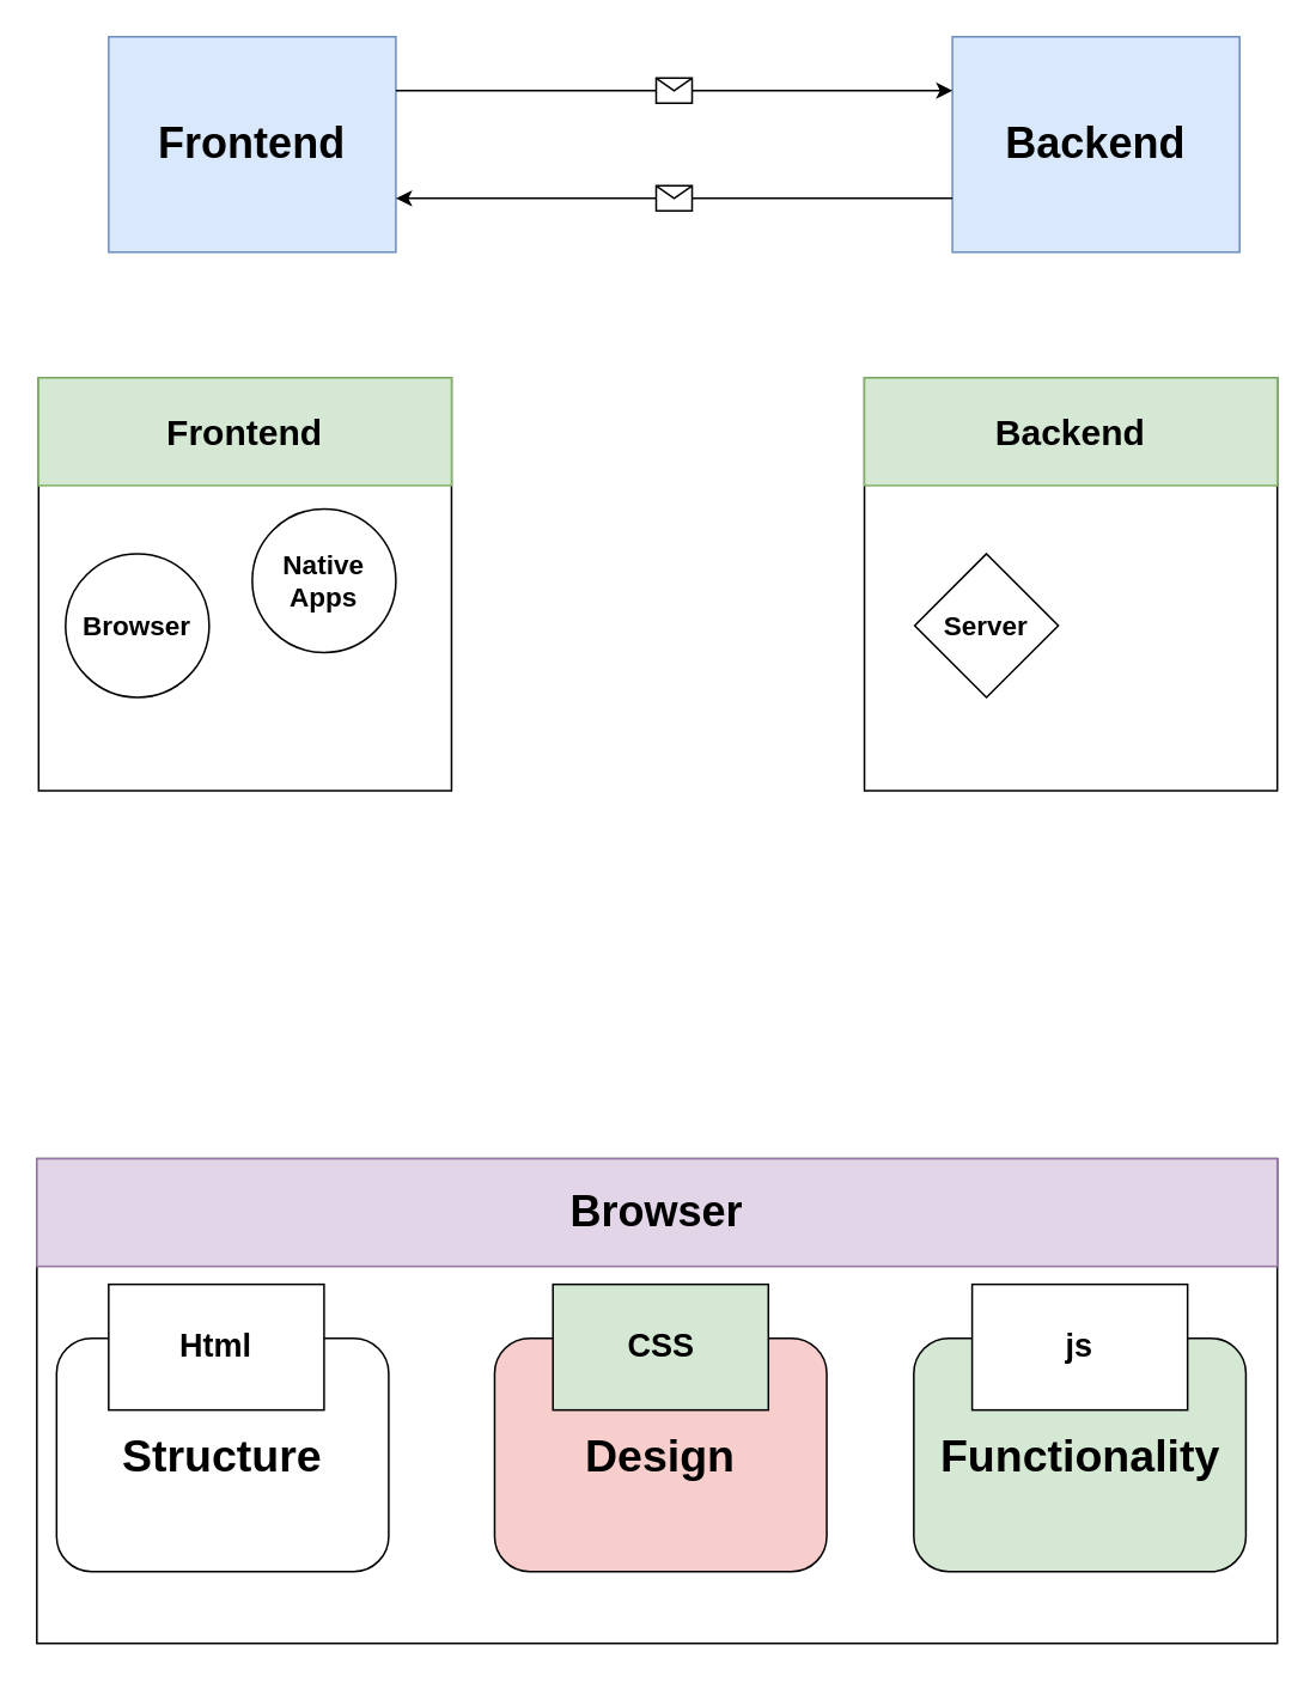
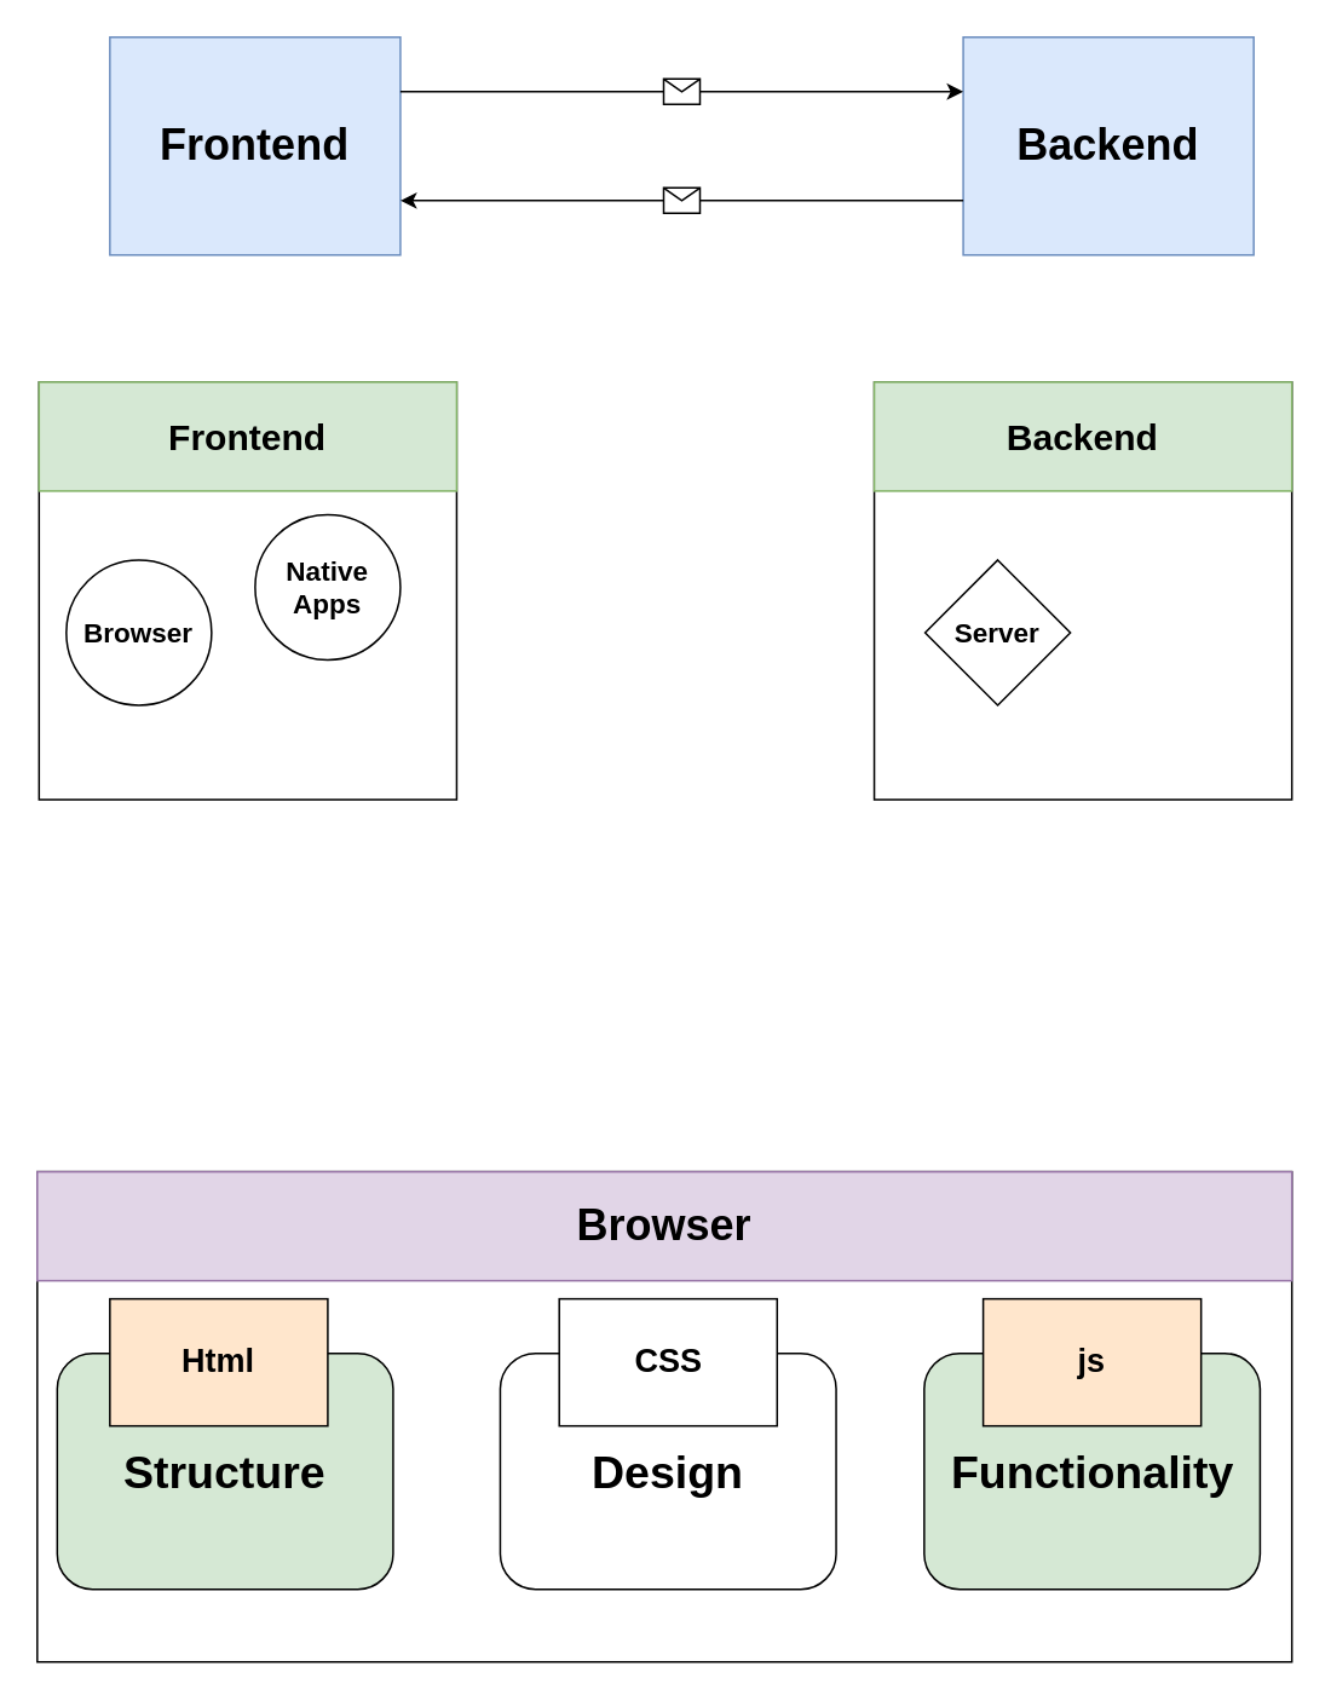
- <mxCell id="20" value="&lt;font size=&quot;1&quot;&gt;&lt;b style=&quot;font-size: 18px&quot;&gt;Html&lt;/b&gt;&lt;/font&gt;" style="rounded=0;whiteSpace=wrap;html=1;" parent="1" vertex="1"><mxGeometry x="60" y="715" width="120" height="70" as="geometry" /></mxCell>
+ <mxCell id="20" value="&lt;font size=&quot;1&quot;&gt;&lt;b style=&quot;font-size: 18px&quot;&gt;Html&lt;/b&gt;&lt;/font&gt;" style="rounded=0;whiteSpace=wrap;html=1;fillColor=#ffe6cc;" parent="1" vertex="1"><mxGeometry x="60" y="715" width="120" height="70" as="geometry" /></mxCell>
- <mxCell id="21" value="&lt;font size=&quot;1&quot;&gt;&lt;b style=&quot;font-size: 18px&quot;&gt;CSS&lt;/b&gt;&lt;/font&gt;" style="rounded=0;whiteSpace=wrap;html=1;fillColor=#d5e8d4;" parent="1" vertex="1"><mxGeometry x="307.5" y="715" width="120" height="70" as="geometry" /></mxCell>
+ <mxCell id="21" value="&lt;font size=&quot;1&quot;&gt;&lt;b style=&quot;font-size: 18px&quot;&gt;CSS&lt;/b&gt;&lt;/font&gt;" style="rounded=0;whiteSpace=wrap;html=1;" parent="1" vertex="1"><mxGeometry x="307.5" y="715" width="120" height="70" as="geometry" /></mxCell>
- <mxCell id="22" value="&lt;font style=&quot;font-size: 18px&quot;&gt;&lt;b&gt;js&lt;/b&gt;&lt;/font&gt;" style="rounded=0;whiteSpace=wrap;html=1;" parent="1" vertex="1"><mxGeometry x="541" y="715" width="120" height="70" as="geometry" /></mxCell>
+ <mxCell id="22" value="&lt;font style=&quot;font-size: 18px&quot;&gt;&lt;b&gt;js&lt;/b&gt;&lt;/font&gt;" style="rounded=0;whiteSpace=wrap;html=1;fillColor=#ffe6cc;" parent="1" vertex="1"><mxGeometry x="541" y="715" width="120" height="70" as="geometry" /></mxCell>
- <mxCell id="17" value="&lt;font size=&quot;1&quot;&gt;&lt;b style=&quot;font-size: 25px&quot;&gt;Structure&lt;/b&gt;&lt;/font&gt;" style="rounded=1;whiteSpace=wrap;html=1;" parent="1" vertex="1"><mxGeometry x="31" y="745" width="185" height="130" as="geometry" /></mxCell>
+ <mxCell id="17" value="&lt;font size=&quot;1&quot;&gt;&lt;b style=&quot;font-size: 25px&quot;&gt;Structure&lt;/b&gt;&lt;/font&gt;" style="rounded=1;whiteSpace=wrap;html=1;fillColor=#d5e8d4;" parent="1" vertex="1"><mxGeometry x="31" y="745" width="185" height="130" as="geometry" /></mxCell>
- <mxCell id="18" value="&lt;b style=&quot;font-size: 25px&quot;&gt;Design&lt;/b&gt;" style="rounded=1;whiteSpace=wrap;html=1;fillColor=#f8cecc;" parent="1" vertex="1"><mxGeometry x="275" y="745" width="185" height="130" as="geometry" /></mxCell>
+ <mxCell id="18" value="&lt;b style=&quot;font-size: 25px&quot;&gt;Design&lt;/b&gt;" style="rounded=1;whiteSpace=wrap;html=1;" parent="1" vertex="1"><mxGeometry x="275" y="745" width="185" height="130" as="geometry" /></mxCell>
